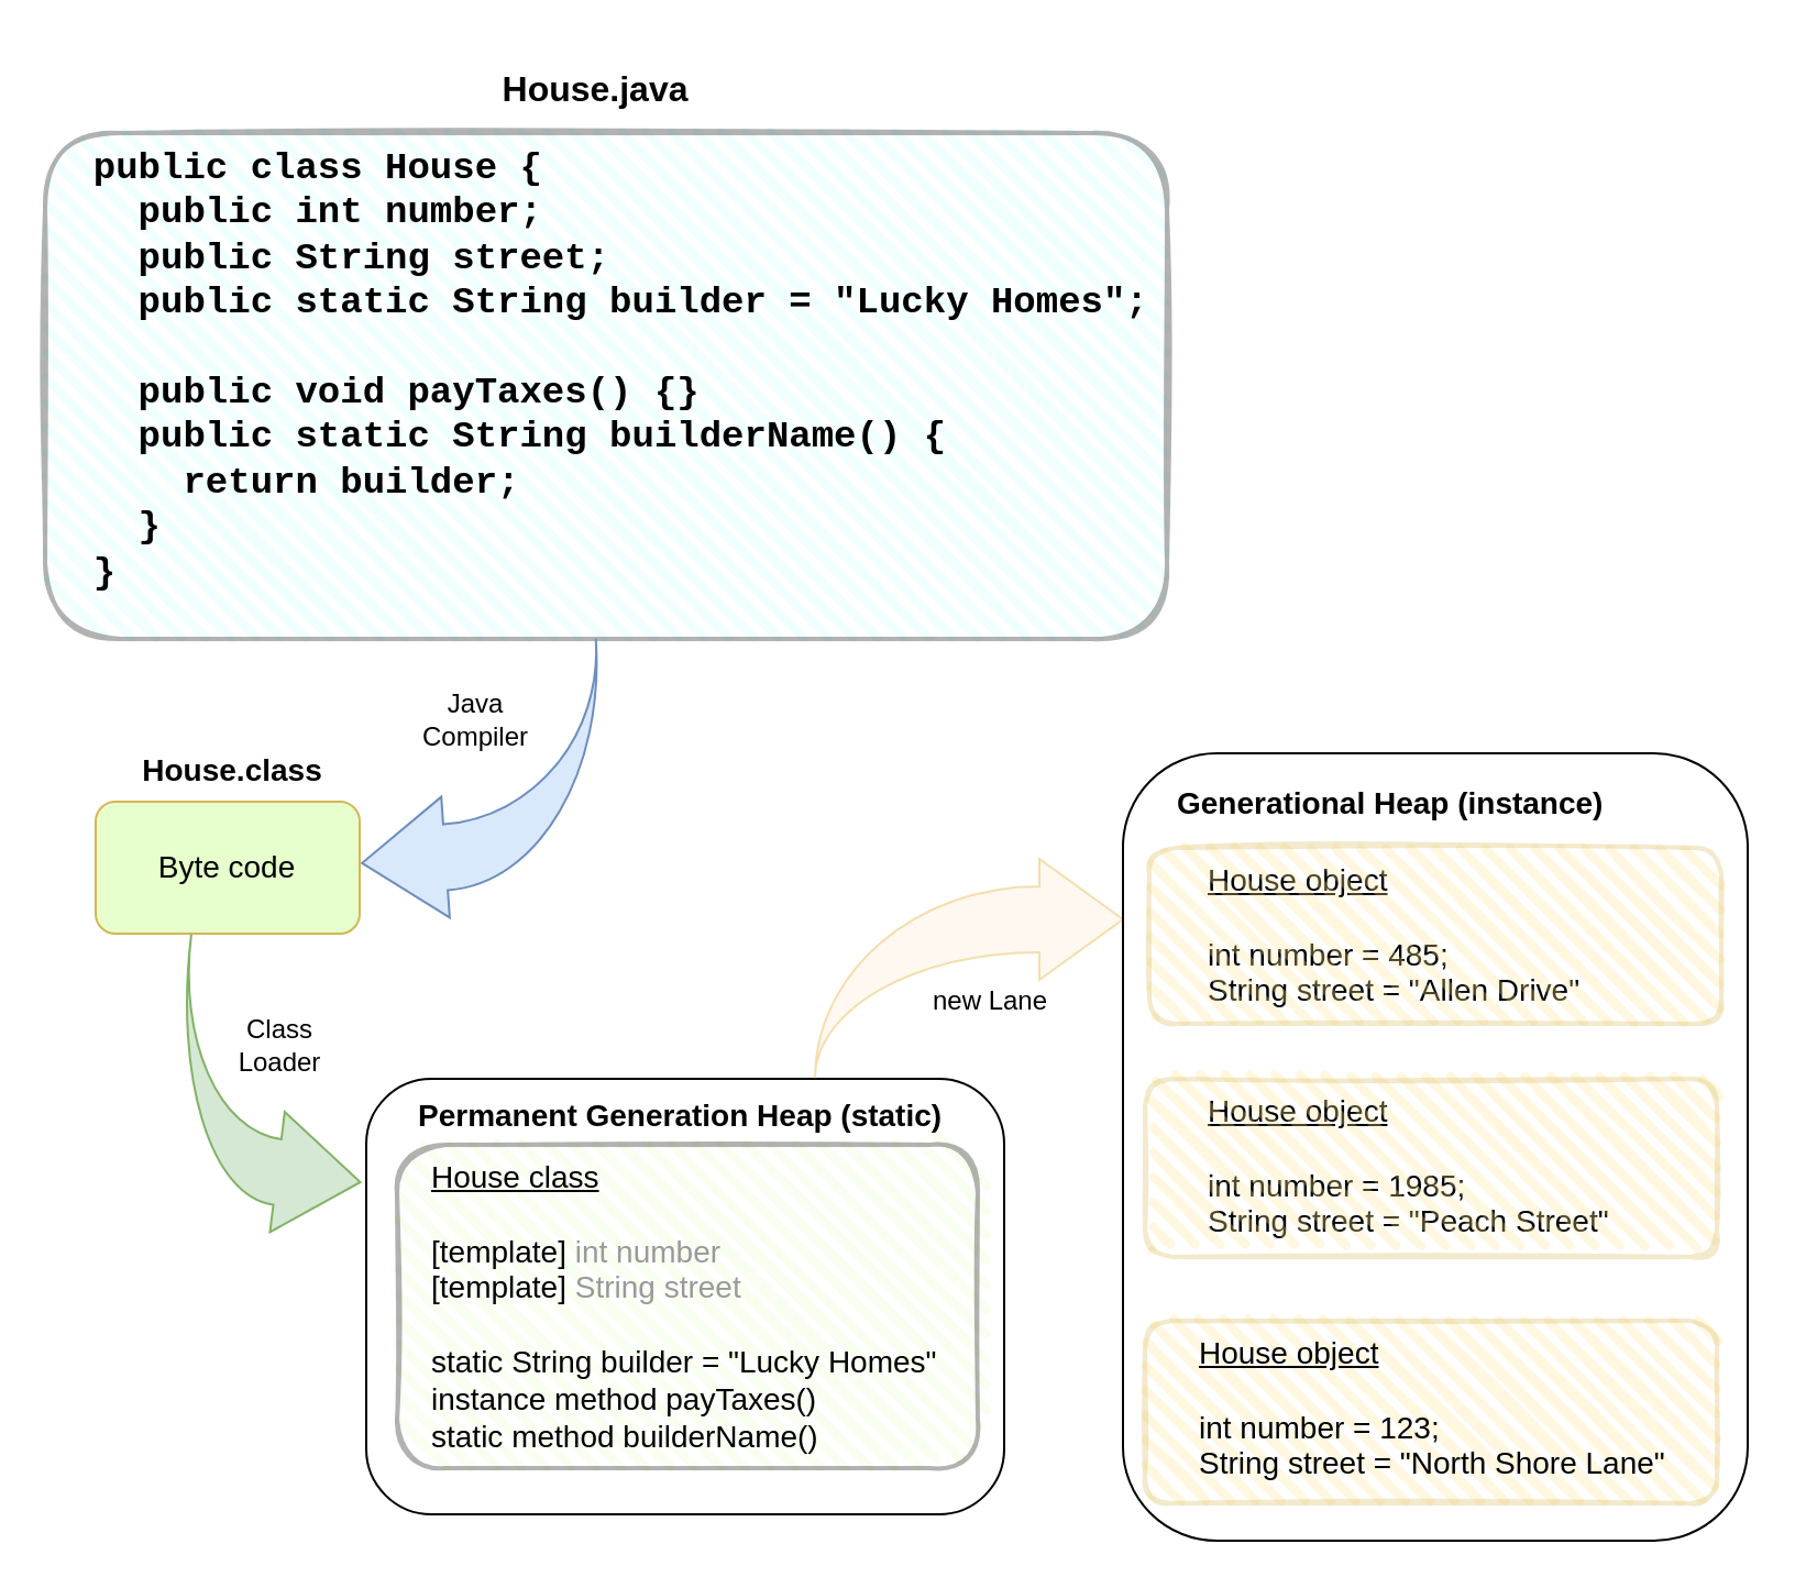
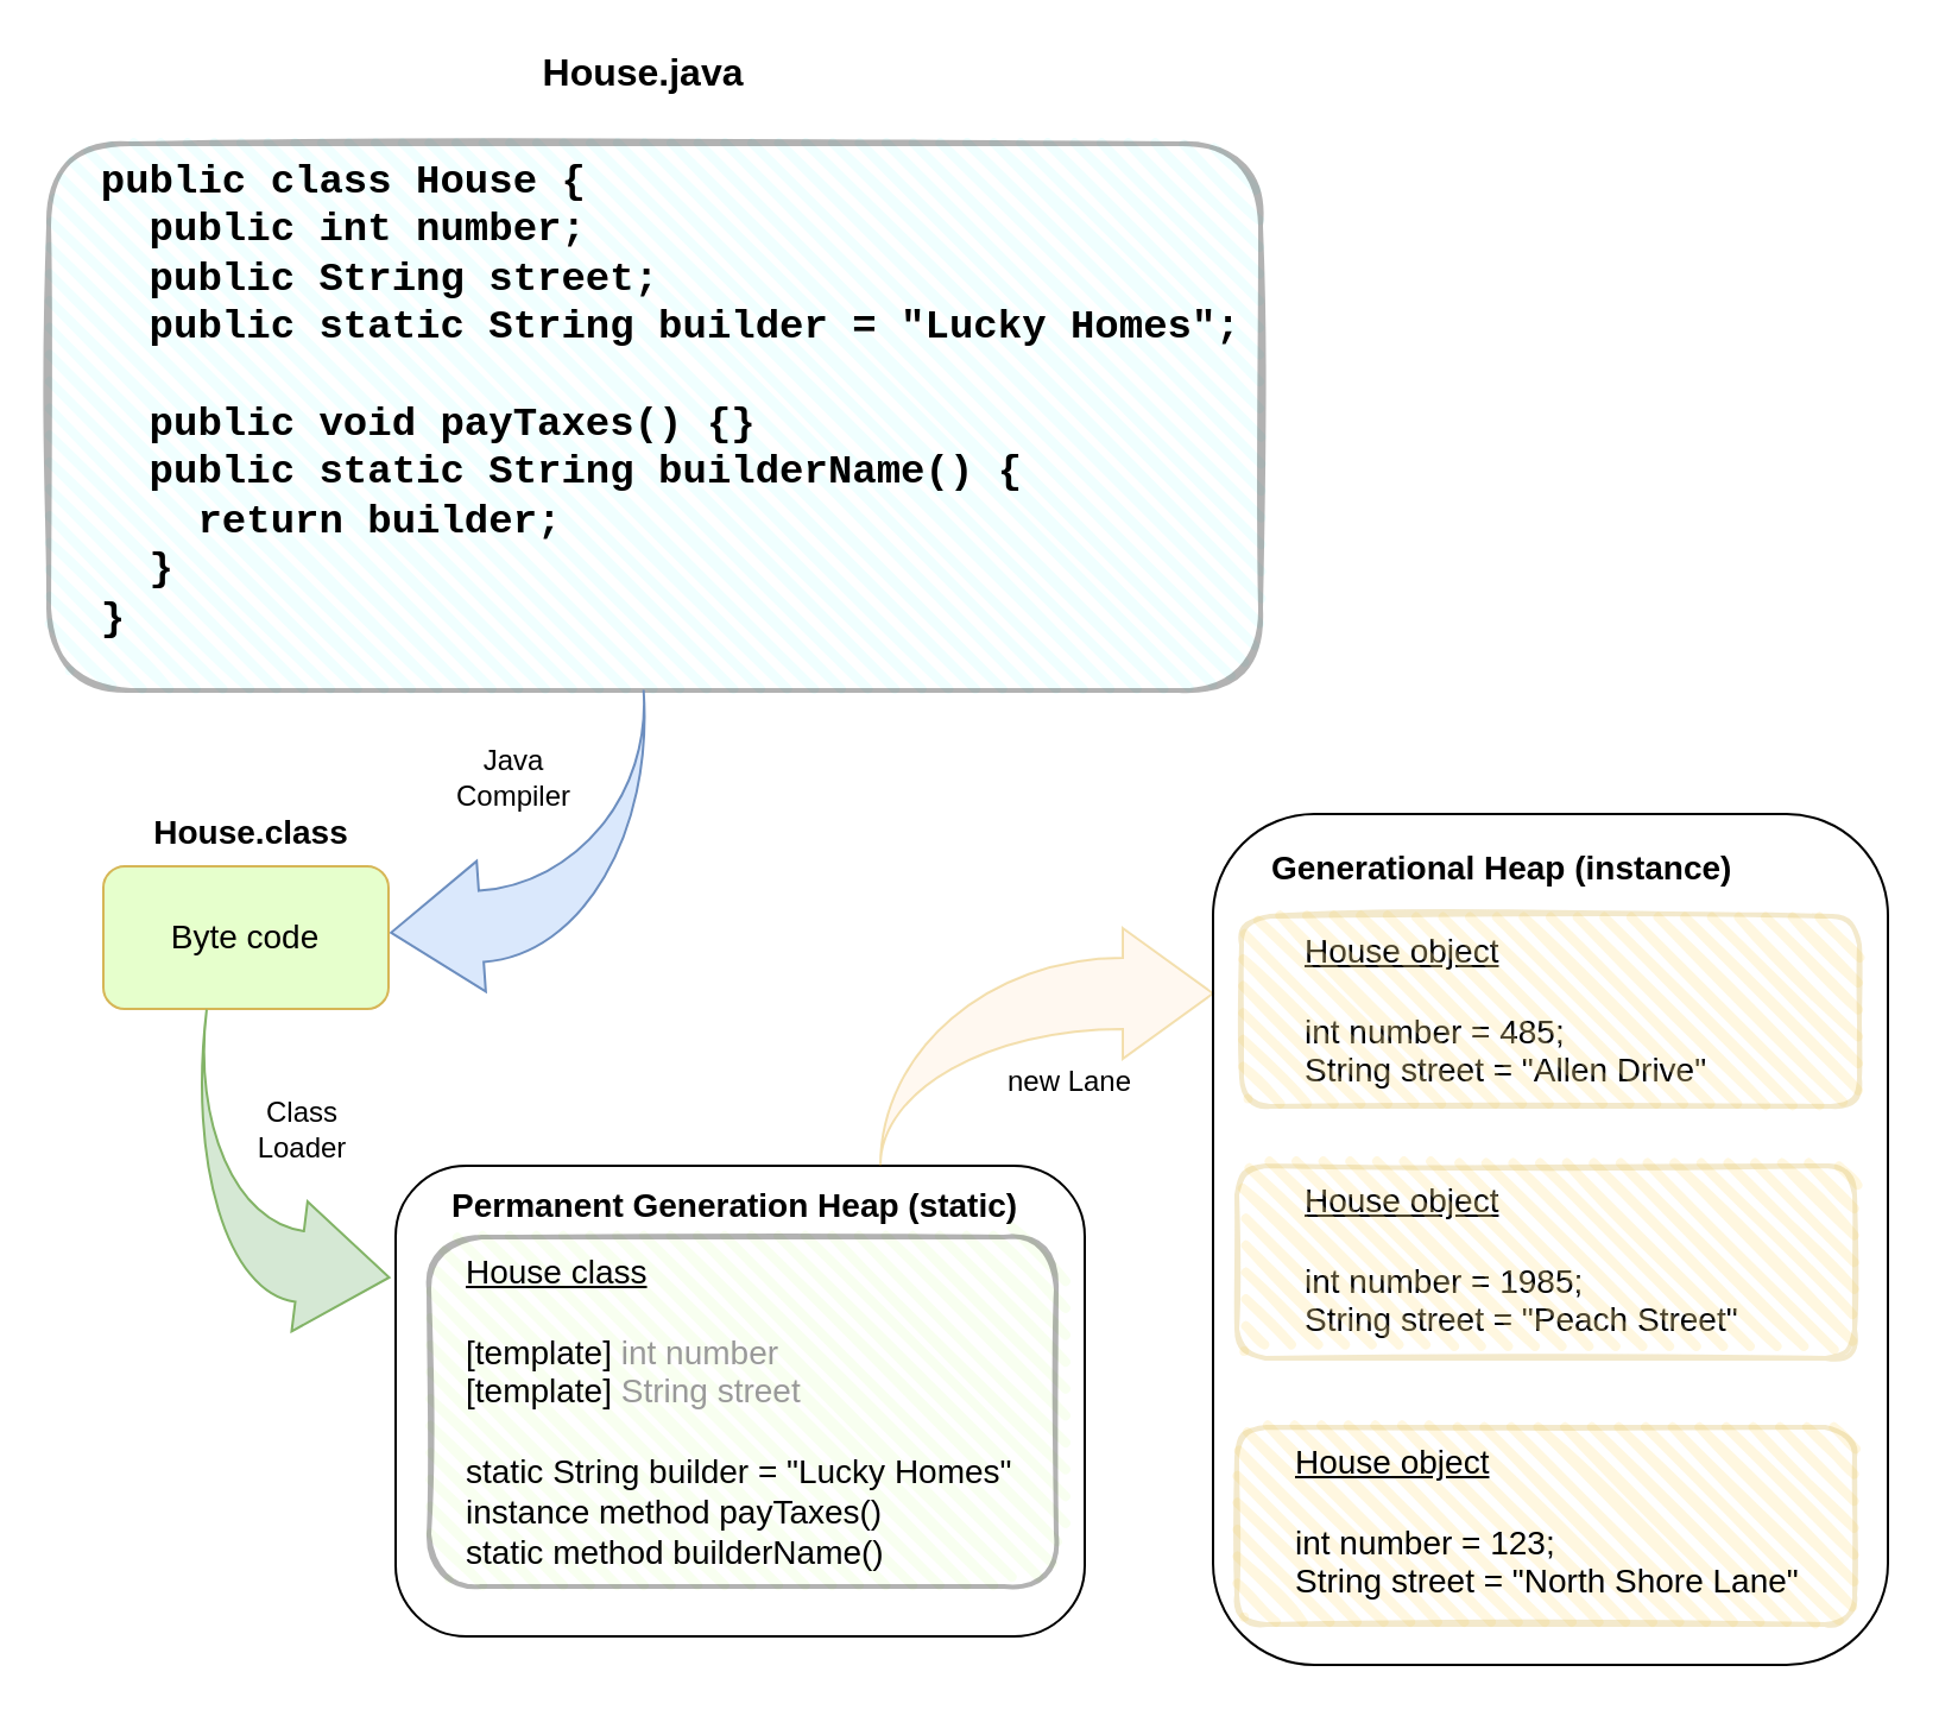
- <mxCell id="3" value="House.java" style="text;strokeColor=none;fillColor=none;html=1;fontSize=16;fontStyle=1;verticalAlign=middle;align=center;fontFamily=Helvetica;opacity=30;" parent="1" vertex="1"><mxGeometry x="185" y="20" width="170" height="40" as="geometry" /></mxCell>
+ <mxCell id="3" value="House.java" style="text;strokeColor=none;fillColor=none;html=1;fontSize=16;fontStyle=1;verticalAlign=middle;align=center;fontFamily=Helvetica;opacity=30;" parent="1" vertex="1"><mxGeometry x="185" y="10" width="170" height="40" as="geometry" /></mxCell>
